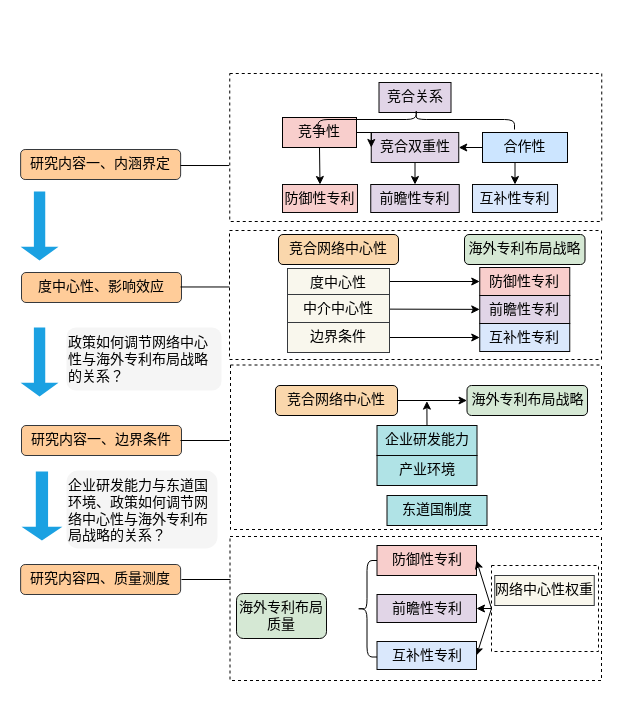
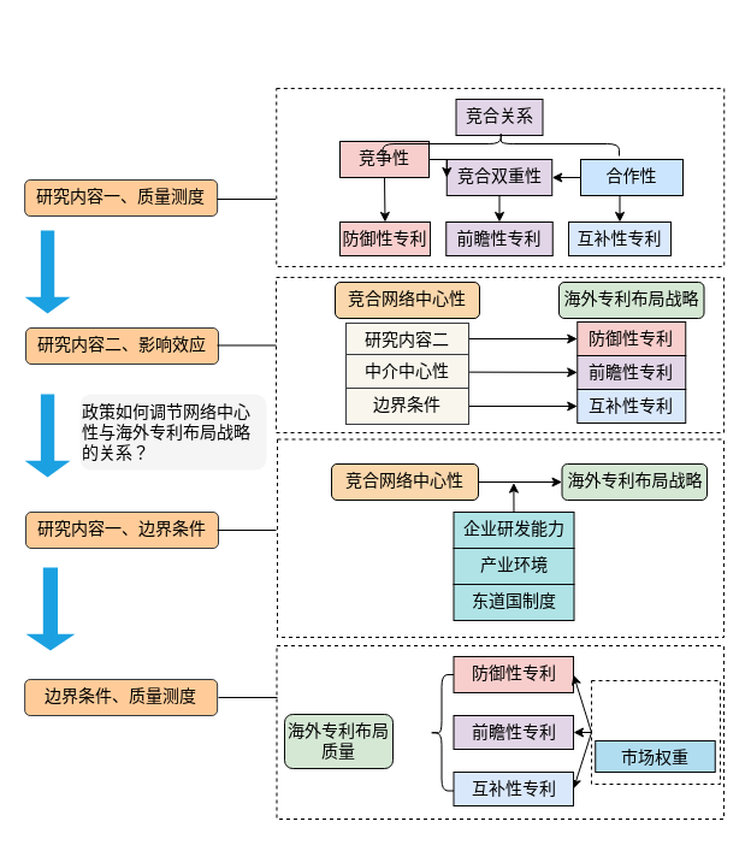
- <mxCell id="16" value="&lt;span style=&quot;font-size: 14px; font-style: normal; font-variant-ligatures: normal; font-variant-caps: normal; font-weight: 400; letter-spacing: normal; orphans: 2; text-indent: 0px; text-transform: none; white-space: break-spaces; widows: 2; word-spacing: 0px; -webkit-text-stroke-width: 0px; text-decoration-thickness: initial; text-decoration-style: initial; text-decoration-color: initial; float: none; display: inline !important;&quot;&gt;研究内容一、内涵界定&lt;/span&gt;" style="text;whiteSpace=wrap;html=1;strokeColor=#36393d;align=center;labelBackgroundColor=none;fillColor=#ffcc99;fontFamily=KaiTi;rounded=1;" parent="1" vertex="1"><mxGeometry x="20.13" y="149" width="160" height="30" as="geometry" /></mxCell>
+ <mxCell id="16" value="&lt;span style=&quot;font-size: 14px; font-style: normal; font-variant-ligatures: normal; font-variant-caps: normal; font-weight: 400; letter-spacing: normal; orphans: 2; text-indent: 0px; text-transform: none; white-space: break-spaces; widows: 2; word-spacing: 0px; -webkit-text-stroke-width: 0px; text-decoration-thickness: initial; text-decoration-style: initial; text-decoration-color: initial; float: none; display: inline !important;&quot;&gt;研究内容一、质量测度&lt;/span&gt;" style="text;whiteSpace=wrap;html=1;strokeColor=#36393d;align=center;labelBackgroundColor=none;fillColor=#ffcc99;fontFamily=KaiTi;rounded=1;" parent="1" vertex="1"><mxGeometry x="20.13" y="149" width="160" height="30" as="geometry" /></mxCell>
- <mxCell id="27" value="&lt;span style=&quot;font-size: 14px; white-space-collapse: break-spaces;&quot;&gt;度中心性&lt;/span&gt;" style="text;whiteSpace=wrap;html=1;strokeColor=#36393d;align=center;labelBackgroundColor=none;fillColor=#f9f7ed;fontFamily=KaiTi;" parent="1" vertex="1"><mxGeometry x="287" y="268" width="102" height="26" as="geometry" /></mxCell>
+ <mxCell id="27" value="&lt;span style=&quot;font-size: 14px; white-space-collapse: break-spaces;&quot;&gt;研究内容二&lt;/span&gt;" style="text;whiteSpace=wrap;html=1;strokeColor=#36393d;align=center;labelBackgroundColor=none;fillColor=#f9f7ed;fontFamily=KaiTi;" parent="1" vertex="1"><mxGeometry x="287" y="268" width="102" height="26" as="geometry" /></mxCell>
- <mxCell id="35" value="&lt;span style=&quot;font-size: 14px; font-style: normal; font-variant-ligatures: normal; font-variant-caps: normal; font-weight: 400; letter-spacing: normal; orphans: 2; text-indent: 0px; text-transform: none; white-space: break-spaces; widows: 2; word-spacing: 0px; -webkit-text-stroke-width: 0px; text-decoration-thickness: initial; text-decoration-style: initial; text-decoration-color: initial; float: none; display: inline !important;&quot;&gt;度中心性、影响效应&lt;/span&gt;&lt;div&gt;&lt;span style=&quot;font-size: 14px; font-style: normal; font-variant-ligatures: normal; font-variant-caps: normal; font-weight: 400; letter-spacing: normal; orphans: 2; text-indent: 0px; text-transform: none; white-space: break-spaces; widows: 2; word-spacing: 0px; -webkit-text-stroke-width: 0px; text-decoration-thickness: initial; text-decoration-style: initial; text-decoration-color: initial; float: none; display: inline !important;&quot;&gt;&lt;br&gt;&lt;/span&gt;&lt;/div&gt;" style="text;whiteSpace=wrap;html=1;strokeColor=#36393d;align=center;fillColor=#ffcc99;labelBackgroundColor=none;fontFamily=KaiTi;rounded=1;" parent="1" vertex="1"><mxGeometry x="21" y="272" width="160" height="30" as="geometry" /></mxCell>
+ <mxCell id="35" value="&lt;span style=&quot;font-size: 14px; font-style: normal; font-variant-ligatures: normal; font-variant-caps: normal; font-weight: 400; letter-spacing: normal; orphans: 2; text-indent: 0px; text-transform: none; white-space: break-spaces; widows: 2; word-spacing: 0px; -webkit-text-stroke-width: 0px; text-decoration-thickness: initial; text-decoration-style: initial; text-decoration-color: initial; float: none; display: inline !important;&quot;&gt;研究内容二、影响效应&lt;/span&gt;&lt;div&gt;&lt;span style=&quot;font-size: 14px; font-style: normal; font-variant-ligatures: normal; font-variant-caps: normal; font-weight: 400; letter-spacing: normal; orphans: 2; text-indent: 0px; text-transform: none; white-space: break-spaces; widows: 2; word-spacing: 0px; -webkit-text-stroke-width: 0px; text-decoration-thickness: initial; text-decoration-style: initial; text-decoration-color: initial; float: none; display: inline !important;&quot;&gt;&lt;br&gt;&lt;/span&gt;&lt;/div&gt;" style="text;whiteSpace=wrap;html=1;strokeColor=#36393d;align=center;fillColor=#ffcc99;labelBackgroundColor=none;fontFamily=KaiTi;rounded=1;" parent="1" vertex="1"><mxGeometry x="21" y="272" width="160" height="30" as="geometry" /></mxCell>
- <mxCell id="44" value="&lt;span style=&quot;font-family: KaiTi, &amp;quot;Droid Serif&amp;quot;, NeverMind, sans-serif, &amp;quot;Microsoft YaHei&amp;quot;, &amp;quot;PingFang SC&amp;quot;, &amp;quot;Microsoft JhengHei&amp;quot;, &amp;quot;Apple Color Emoji&amp;quot;, &amp;quot;Segoe UI Emoji&amp;quot;, &amp;quot;Segoe UI Symbol&amp;quot;, &amp;quot;Noto Color Emoji&amp;quot;; white-space-collapse: break-spaces;&quot;&gt;&lt;font style=&quot;font-size: 14px;&quot;&gt;企业研发能力与东道国环境、政策如何调节网络中心性与海外专利布局战略的关系？&lt;/font&gt;&lt;/span&gt;" style="text;whiteSpace=wrap;html=1;fillColor=#f5f5f5;fontColor=default;strokeColor=none;labelBackgroundColor=none;rounded=1;" parent="1" vertex="1"><mxGeometry x="66" y="470" width="151" height="78" as="geometry" /></mxCell>
- <mxCell id="15" value="&lt;div&gt;&lt;div&gt;&lt;font&gt;&lt;span style=&quot;font-size: 14px; white-space-collapse: break-spaces;&quot;&gt;东道国制度&lt;/span&gt;&lt;/font&gt;&lt;/div&gt;&lt;/div&gt;&lt;div&gt;&lt;span style=&quot;font-size: 14px; font-style: normal; font-variant-ligatures: normal; font-variant-caps: normal; font-weight: 400; letter-spacing: normal; orphans: 2; text-indent: 0px; text-transform: none; white-space: break-spaces; widows: 2; word-spacing: 0px; -webkit-text-stroke-width: 0px; text-decoration-thickness: initial; text-decoration-style: initial; text-decoration-color: initial; float: none; display: inline !important;&quot;&gt;&lt;br&gt;&lt;/span&gt;&lt;/div&gt;" style="text;whiteSpace=wrap;html=1;strokeColor=light-dark(#080808, #46a8af);align=center;labelBackgroundColor=none;fillColor=#b0e3e6;fontFamily=KaiTi;" parent="1" vertex="1"><mxGeometry x="386.5" y="495" width="100" height="30" as="geometry" /></mxCell>
+ <mxCell id="15" value="&lt;div&gt;&lt;div&gt;&lt;font&gt;&lt;span style=&quot;font-size: 14px; white-space-collapse: break-spaces;&quot;&gt;东道国制度&lt;/span&gt;&lt;/font&gt;&lt;/div&gt;&lt;/div&gt;&lt;div&gt;&lt;span style=&quot;font-size: 14px; font-style: normal; font-variant-ligatures: normal; font-variant-caps: normal; font-weight: 400; letter-spacing: normal; orphans: 2; text-indent: 0px; text-transform: none; white-space: break-spaces; widows: 2; word-spacing: 0px; -webkit-text-stroke-width: 0px; text-decoration-thickness: initial; text-decoration-style: initial; text-decoration-color: initial; float: none; display: inline !important;&quot;&gt;&lt;br&gt;&lt;/span&gt;&lt;/div&gt;" style="text;whiteSpace=wrap;html=1;strokeColor=light-dark(#080808, #46a8af);align=center;labelBackgroundColor=none;fillColor=#b0e3e6;fontFamily=KaiTi;" parent="1" vertex="1"><mxGeometry x="376.5" y="485" width="100" height="30" as="geometry" /></mxCell>
- <mxCell id="9" value="&lt;span style=&quot;font-size: 14px; font-style: normal; font-variant-ligatures: normal; font-variant-caps: normal; font-weight: 400; letter-spacing: normal; orphans: 2; text-indent: 0px; text-transform: none; white-space: break-spaces; widows: 2; word-spacing: 0px; -webkit-text-stroke-width: 0px; text-decoration-thickness: initial; text-decoration-style: initial; text-decoration-color: initial; float: none; display: inline !important;&quot;&gt;研究内容四、质量测度&lt;/span&gt;&lt;div&gt;&lt;font&gt;&lt;span style=&quot;font-size: 14px; white-space-collapse: break-spaces;&quot;&gt;&lt;br&gt;&lt;/span&gt;&lt;/font&gt;&lt;div&gt;&lt;font&gt;&lt;span style=&quot;font-size: 14px; white-space-collapse: break-spaces;&quot;&gt;&lt;br&gt;&lt;/span&gt;&lt;/font&gt;&lt;div&gt;&lt;span style=&quot;font-size: 14px; font-style: normal; font-variant-ligatures: normal; font-variant-caps: normal; font-weight: 400; letter-spacing: normal; orphans: 2; text-indent: 0px; text-transform: none; white-space: break-spaces; widows: 2; word-spacing: 0px; -webkit-text-stroke-width: 0px; text-decoration-thickness: initial; text-decoration-style: initial; text-decoration-color: initial; float: none; display: inline !important;&quot;&gt;&lt;br&gt;&lt;/span&gt;&lt;/div&gt;&lt;/div&gt;&lt;/div&gt;" style="text;whiteSpace=wrap;html=1;strokeColor=#36393d;align=center;labelBackgroundColor=none;fillColor=#ffcc99;fontFamily=KaiTi;rounded=1;" parent="1" vertex="1"><mxGeometry x="20.13" y="564" width="160" height="30" as="geometry" /></mxCell>
+ <mxCell id="9" value="&lt;span style=&quot;font-size: 14px; font-style: normal; font-variant-ligatures: normal; font-variant-caps: normal; font-weight: 400; letter-spacing: normal; orphans: 2; text-indent: 0px; text-transform: none; white-space: break-spaces; widows: 2; word-spacing: 0px; -webkit-text-stroke-width: 0px; text-decoration-thickness: initial; text-decoration-style: initial; text-decoration-color: initial; float: none; display: inline !important;&quot;&gt;边界条件、质量测度&lt;/span&gt;&lt;div&gt;&lt;font&gt;&lt;span style=&quot;font-size: 14px; white-space-collapse: break-spaces;&quot;&gt;&lt;br&gt;&lt;/span&gt;&lt;/font&gt;&lt;div&gt;&lt;font&gt;&lt;span style=&quot;font-size: 14px; white-space-collapse: break-spaces;&quot;&gt;&lt;br&gt;&lt;/span&gt;&lt;/font&gt;&lt;div&gt;&lt;span style=&quot;font-size: 14px; font-style: normal; font-variant-ligatures: normal; font-variant-caps: normal; font-weight: 400; letter-spacing: normal; orphans: 2; text-indent: 0px; text-transform: none; white-space: break-spaces; widows: 2; word-spacing: 0px; -webkit-text-stroke-width: 0px; text-decoration-thickness: initial; text-decoration-style: initial; text-decoration-color: initial; float: none; display: inline !important;&quot;&gt;&lt;br&gt;&lt;/span&gt;&lt;/div&gt;&lt;/div&gt;&lt;/div&gt;" style="text;whiteSpace=wrap;html=1;strokeColor=#36393d;align=center;labelBackgroundColor=none;fillColor=#ffcc99;fontFamily=KaiTi;rounded=1;" parent="1" vertex="1"><mxGeometry x="20.13" y="564" width="160" height="30" as="geometry" /></mxCell>
- <mxCell id="52" value="&lt;div&gt;&lt;div&gt;&lt;div&gt;&lt;div&gt;&lt;span style=&quot;font-size: 14px; font-style: normal; font-variant-ligatures: normal; font-variant-caps: normal; font-weight: 400; letter-spacing: normal; orphans: 2; text-indent: 0px; text-transform: none; white-space: break-spaces; widows: 2; word-spacing: 0px; -webkit-text-stroke-width: 0px; text-decoration-thickness: initial; text-decoration-style: initial; text-decoration-color: initial; float: none; display: inline !important;&quot;&gt;网络中心性权重&lt;/span&gt;&lt;/div&gt;&lt;/div&gt;&lt;/div&gt;&lt;/div&gt;" style="text;whiteSpace=wrap;html=1;strokeColor=#36393d;align=center;labelBackgroundColor=none;fillColor=#f9f7ed;fontFamily=KaiTi;" vertex="1" parent="1"><mxGeometry x="494.25" y="575" width="99.5" height="30" as="geometry" /></mxCell>
+ <mxCell id="53" value="&lt;span style=&quot;font-size: 14px; white-space-collapse: break-spaces;&quot;&gt;市场权重&lt;/span&gt;" style="text;whiteSpace=wrap;html=1;strokeColor=light-dark(#080808, #54a9ce);align=center;labelBackgroundColor=none;fillColor=#b1ddf0;fontFamily=KaiTi;" vertex="1" parent="1"><mxGeometry x="494.25" y="615" width="99.5" height="26" as="geometry" /></mxCell>
